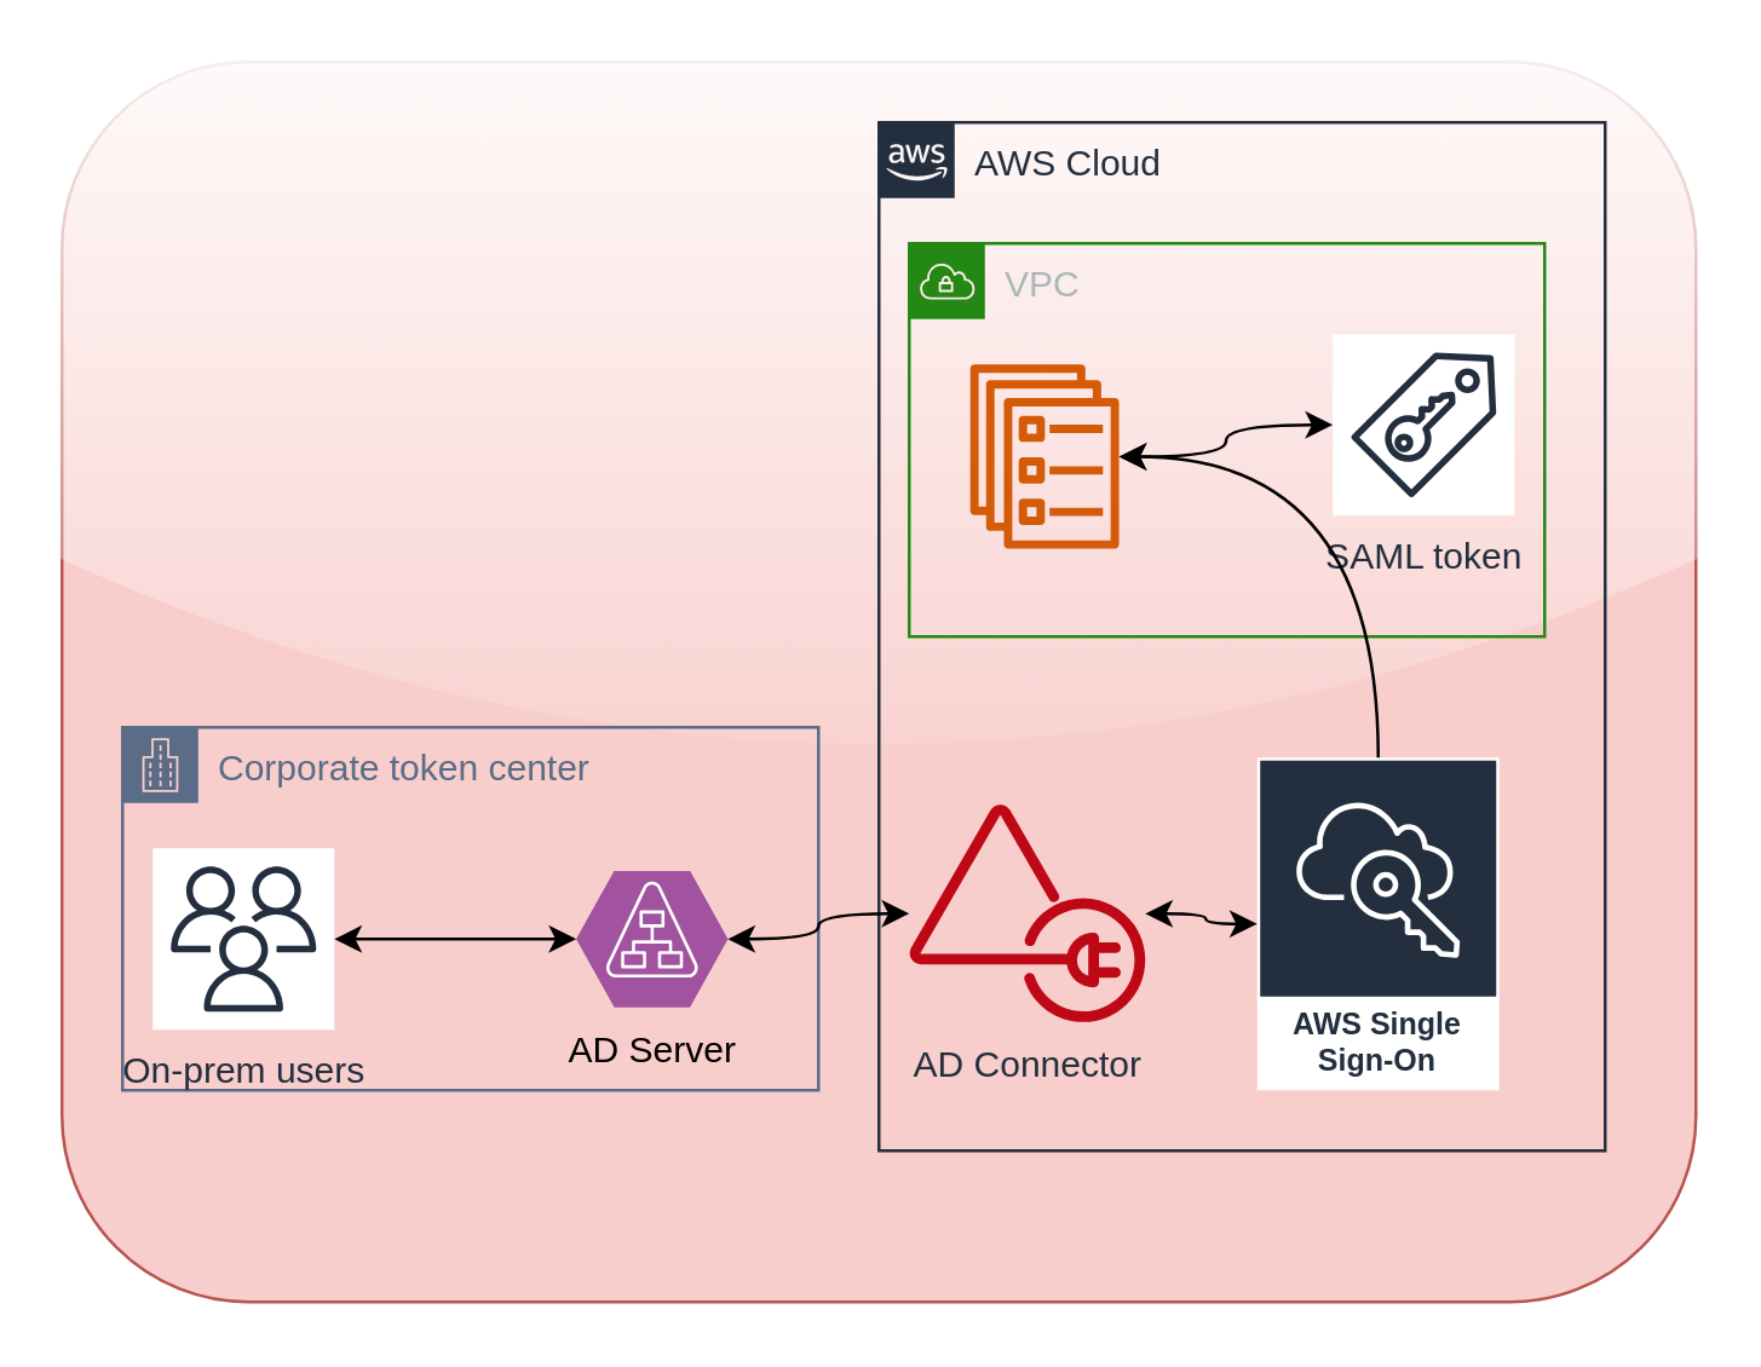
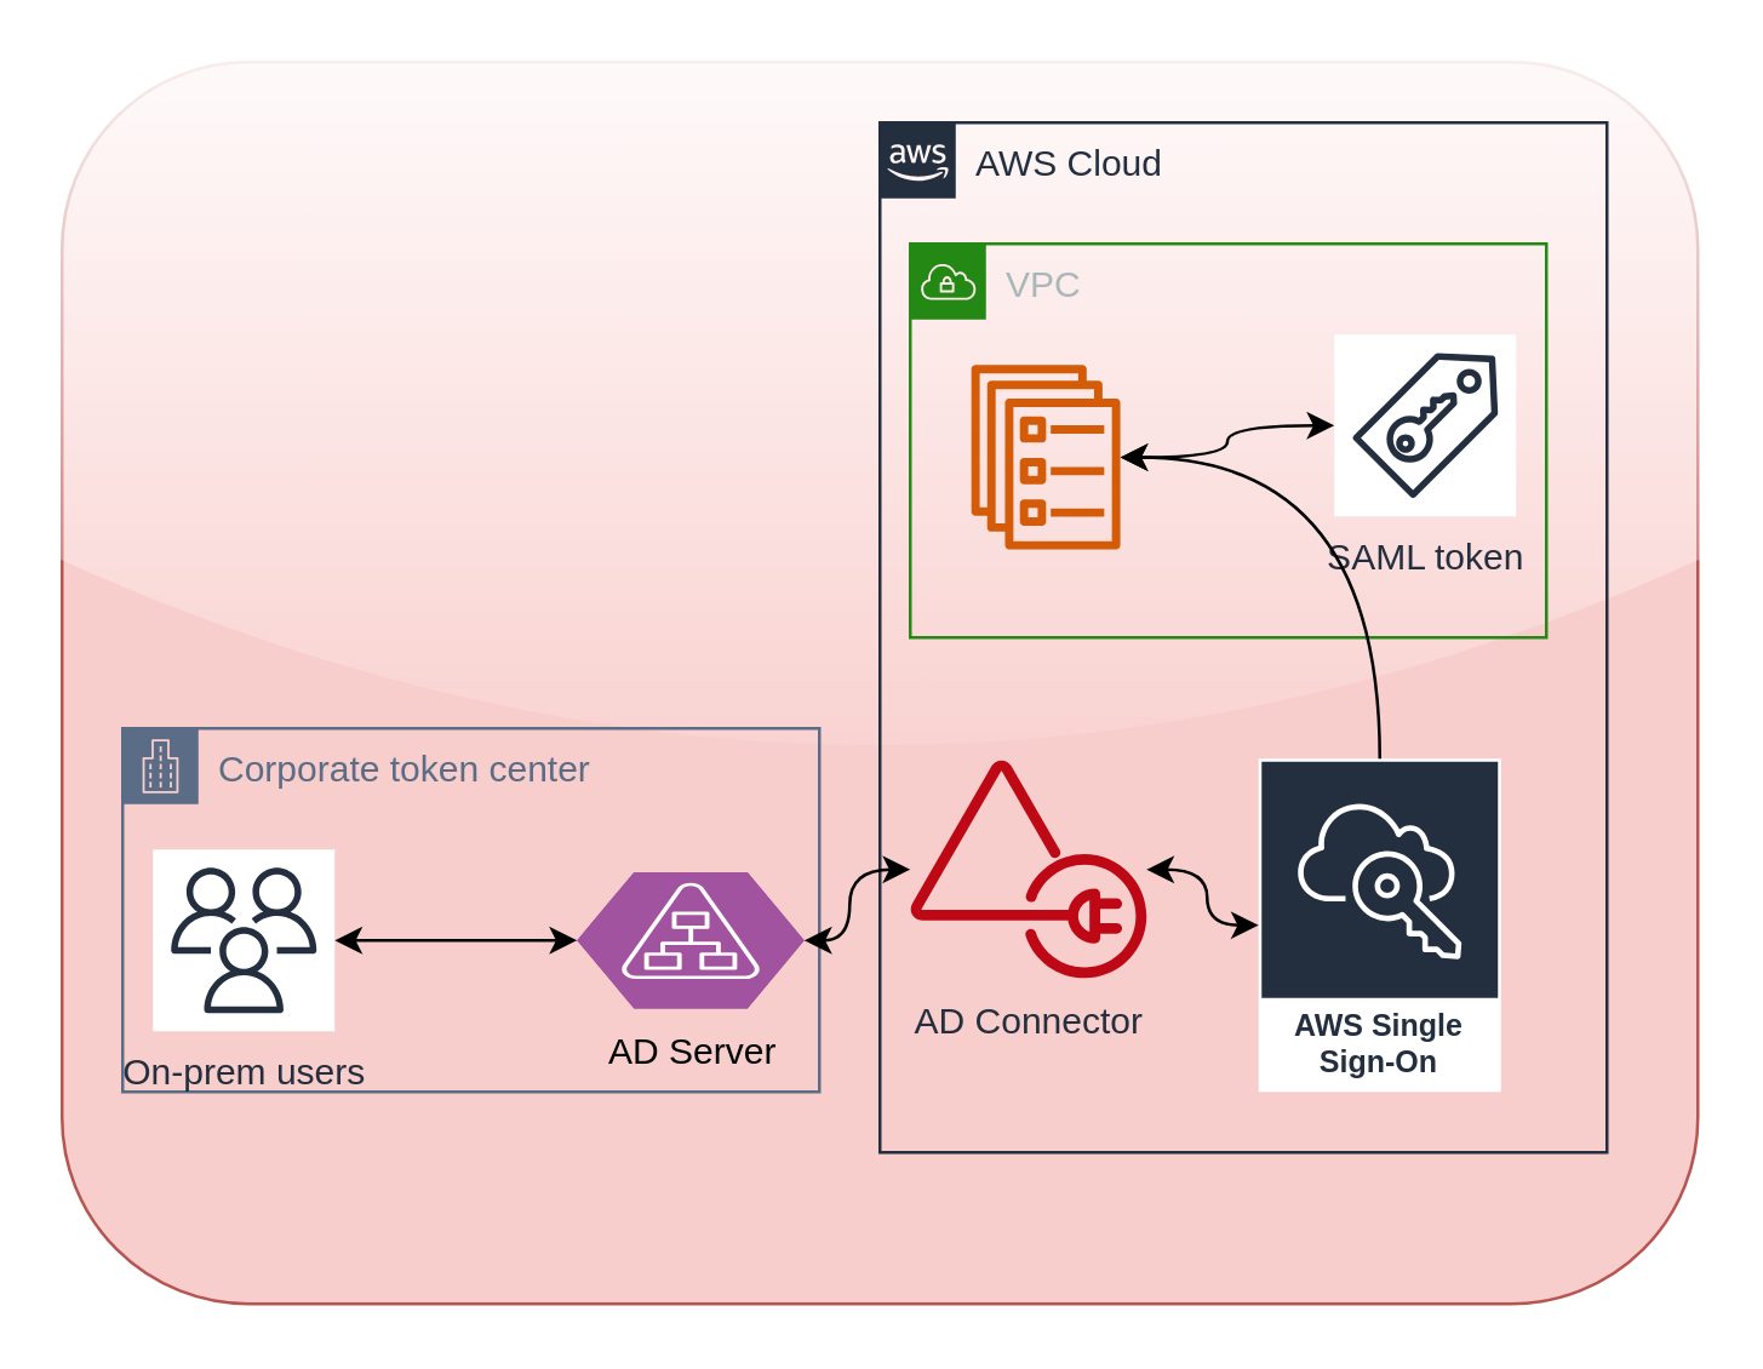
- <mxCell id="10" value="AD Connector" style="sketch=0;outlineConnect=0;fontColor=#232F3E;gradientColor=none;fillColor=#BF0816;strokeColor=none;dashed=0;verticalLabelPosition=bottom;verticalAlign=top;align=center;html=1;fontSize=12;fontStyle=0;aspect=fixed;pointerEvents=1;shape=mxgraph.aws4.ad_connector;" vertex="1" parent="7"><mxGeometry x="10" y="225" width="78" height="73" as="geometry" /></mxCell>
+ <mxCell id="10" value="AD Connector" style="sketch=0;outlineConnect=0;fontColor=#232F3E;gradientColor=none;fillColor=#BF0816;strokeColor=none;dashed=0;verticalLabelPosition=bottom;verticalAlign=top;align=center;html=1;fontSize=12;fontStyle=0;aspect=fixed;pointerEvents=1;shape=mxgraph.aws4.ad_connector;" vertex="1" parent="7"><mxGeometry x="10" y="210" width="78" height="73" as="geometry" /></mxCell>
- <mxCell id="4" value="AD Server" style="verticalLabelPosition=bottom;sketch=0;html=1;fillColor=#A153A0;strokeColor=#ffffff;verticalAlign=top;align=center;points=[[0,0.5,0],[0.125,0.25,0],[0.25,0,0],[0.5,0,0],[0.75,0,0],[0.875,0.25,0],[1,0.5,0],[0.875,0.75,0],[0.75,1,0],[0.5,1,0],[0.125,0.75,0]];pointerEvents=1;shape=mxgraph.cisco_safe.compositeIcon;bgIcon=mxgraph.cisco_safe.design.blank_device;resIcon=mxgraph.cisco_safe.design.ms_active_directory;" vertex="1" parent="3"><mxGeometry x="150" y="47.5" width="50" height="45" as="geometry" /></mxCell>
+ <mxCell id="4" value="AD Server" style="verticalLabelPosition=bottom;sketch=0;html=1;fillColor=#A153A0;strokeColor=#ffffff;verticalAlign=top;align=center;points=[[0,0.5,0],[0.125,0.25,0],[0.25,0,0],[0.5,0,0],[0.75,0,0],[0.875,0.25,0],[1,0.5,0],[0.875,0.75,0],[0.75,1,0],[0.5,1,0],[0.125,0.75,0]];pointerEvents=1;shape=mxgraph.cisco_safe.compositeIcon;bgIcon=mxgraph.cisco_safe.design.blank_device;resIcon=mxgraph.cisco_safe.design.ms_active_directory;" vertex="1" parent="3"><mxGeometry x="150" y="47.5" width="75" height="45" as="geometry" /></mxCell>
